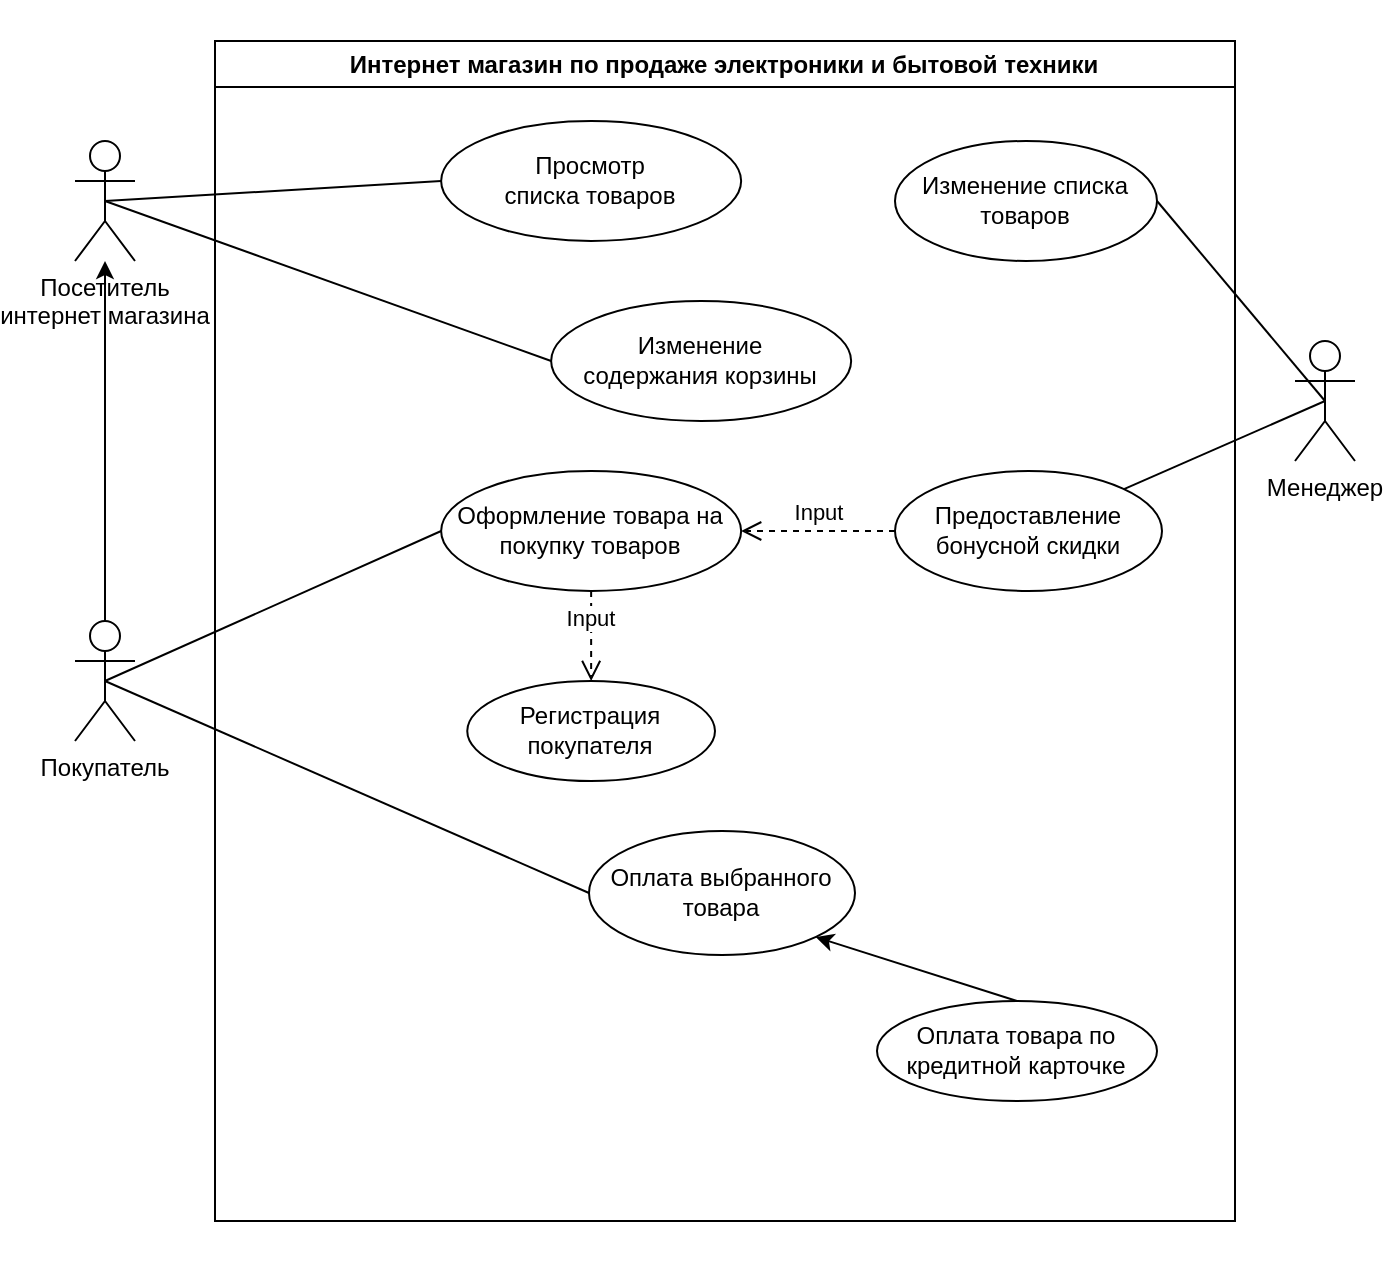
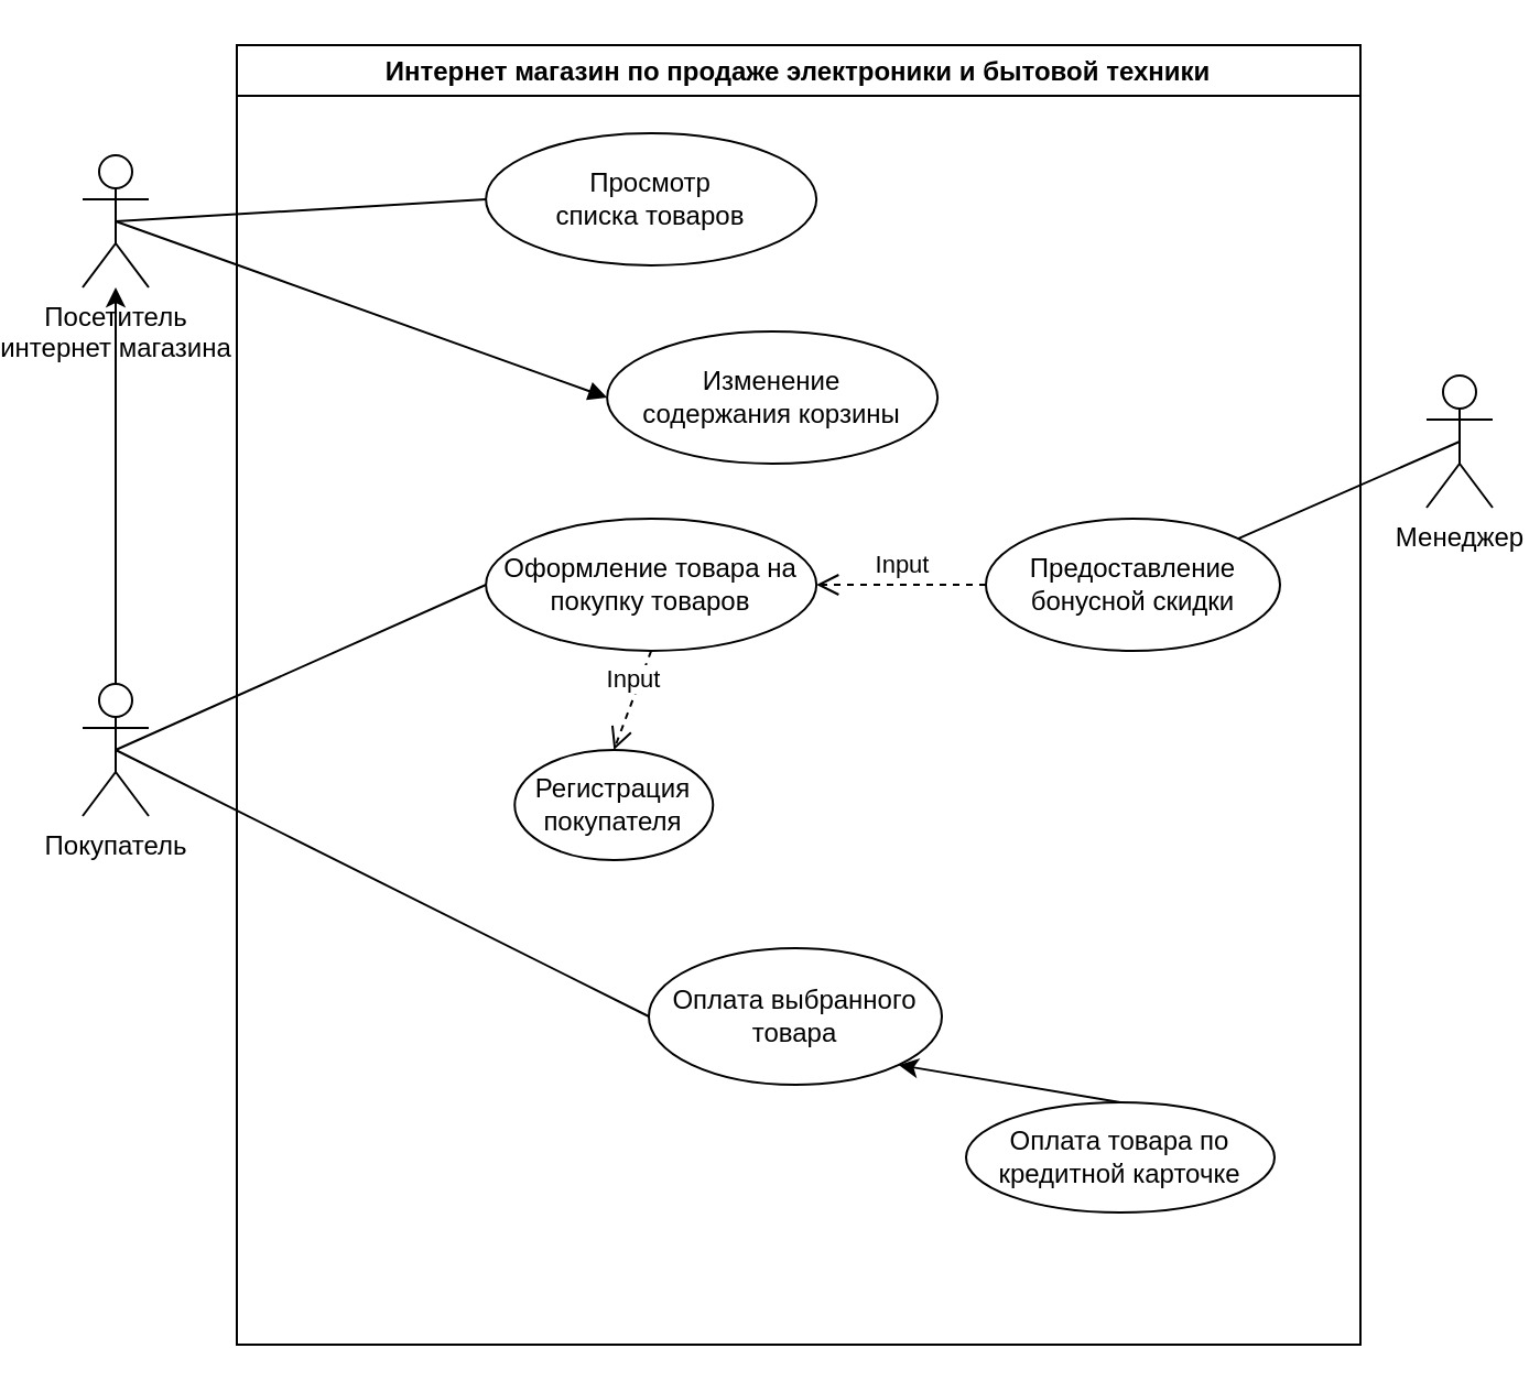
- <mxCell id="12" value="Изменение списка товаров" style="ellipse;whiteSpace=wrap;html=1;" parent="6" vertex="1"><mxGeometry x="340" y="50" width="131" height="60" as="geometry" /></mxCell>
- <mxCell id="22" value="" style="endArrow=none;html=1;rounded=0;entryX=1;entryY=0.5;entryDx=0;entryDy=0;exitX=0.5;exitY=0.5;exitDx=0;exitDy=0;exitPerimeter=0;" parent="1" source="2" target="12" edge="1"><mxGeometry width="50" height="50" relative="1" as="geometry"><mxPoint x="639.25" y="260" as="sourcePoint" /><mxPoint x="559.25" y="210" as="targetPoint" /></mxGeometry></mxCell>
- <mxCell id="20" value="" style="endArrow=none;html=1;rounded=0;exitX=0.5;exitY=0.5;exitDx=0;exitDy=0;exitPerimeter=0;entryX=0;entryY=0.5;entryDx=0;entryDy=0;" parent="1" source="3" target="8" edge="1"><mxGeometry width="50" height="50" relative="1" as="geometry"><mxPoint x="120" y="170" as="sourcePoint" /><mxPoint x="170" y="120" as="targetPoint" /></mxGeometry></mxCell>
+ <mxCell id="20" value="" style="endArrow=block;html=1;rounded=0;exitX=0.5;exitY=0.5;exitDx=0;exitDy=0;exitPerimeter=0;entryX=0;entryY=0.5;entryDx=0;entryDy=0;" parent="1" source="3" target="8" edge="1"><mxGeometry width="50" height="50" relative="1" as="geometry"><mxPoint x="120" y="170" as="sourcePoint" /><mxPoint x="170" y="120" as="targetPoint" /></mxGeometry></mxCell>
- <mxCell id="10" value="Регистрация покупателя" style="ellipse;whiteSpace=wrap;html=1;" parent="6" vertex="1"><mxGeometry x="126.13" y="320" width="123.87" height="50" as="geometry" /></mxCell>
+ <mxCell id="10" value="Регистрация покупателя" style="ellipse;whiteSpace=wrap;html=1;" parent="6" vertex="1"><mxGeometry x="126.13" y="320" width="90" height="50" as="geometry" /></mxCell>
- <mxCell id="15" value="Оплата выбранного товара" style="ellipse;whiteSpace=wrap;html=1;" parent="6" vertex="1"><mxGeometry x="187" y="395" width="133" height="62" as="geometry" /></mxCell>
+ <mxCell id="15" value="Оплата выбранного товара" style="ellipse;whiteSpace=wrap;html=1;" parent="6" vertex="1"><mxGeometry x="187" y="410" width="133" height="62" as="geometry" /></mxCell>
